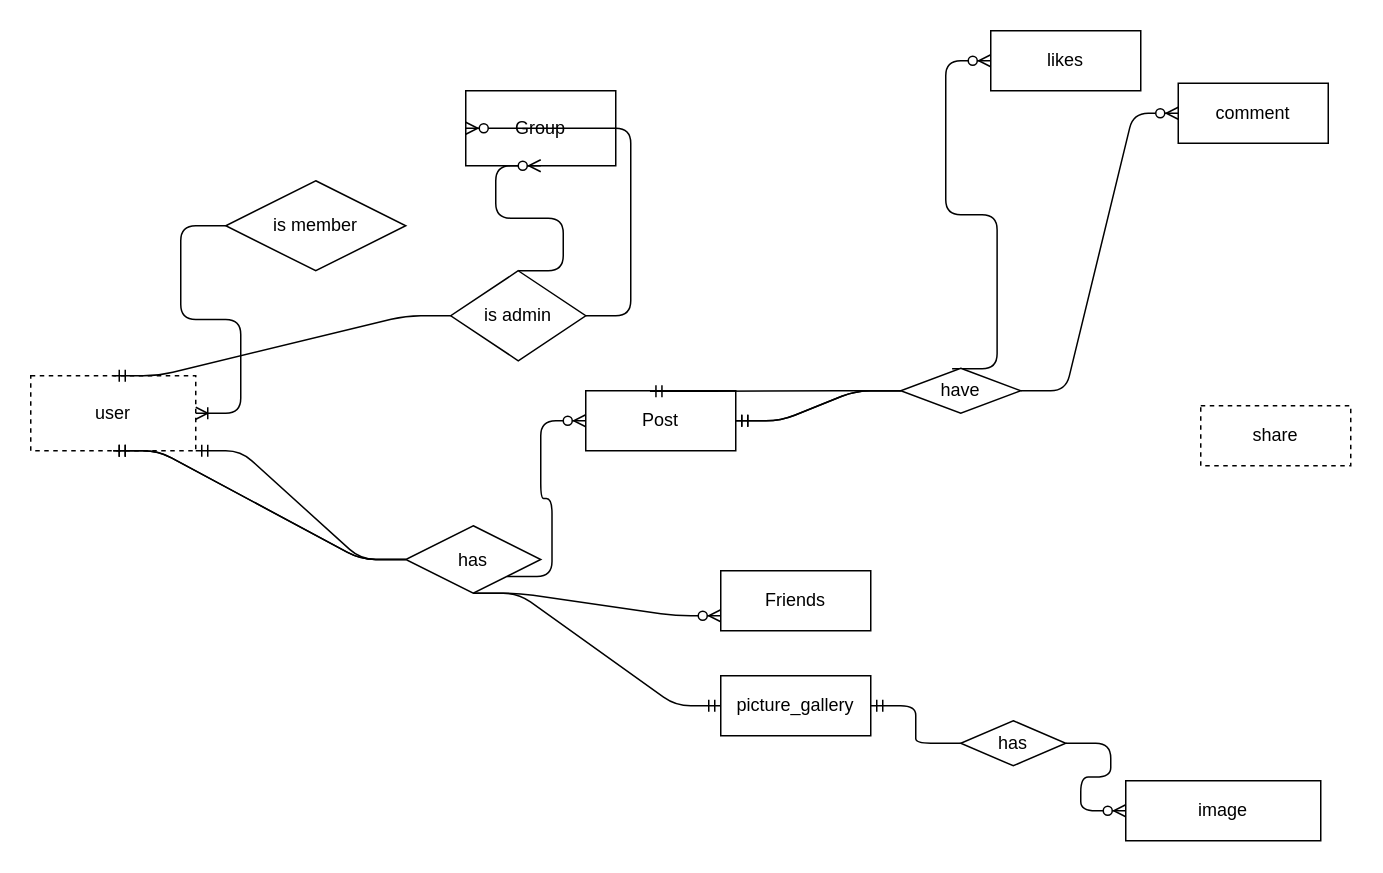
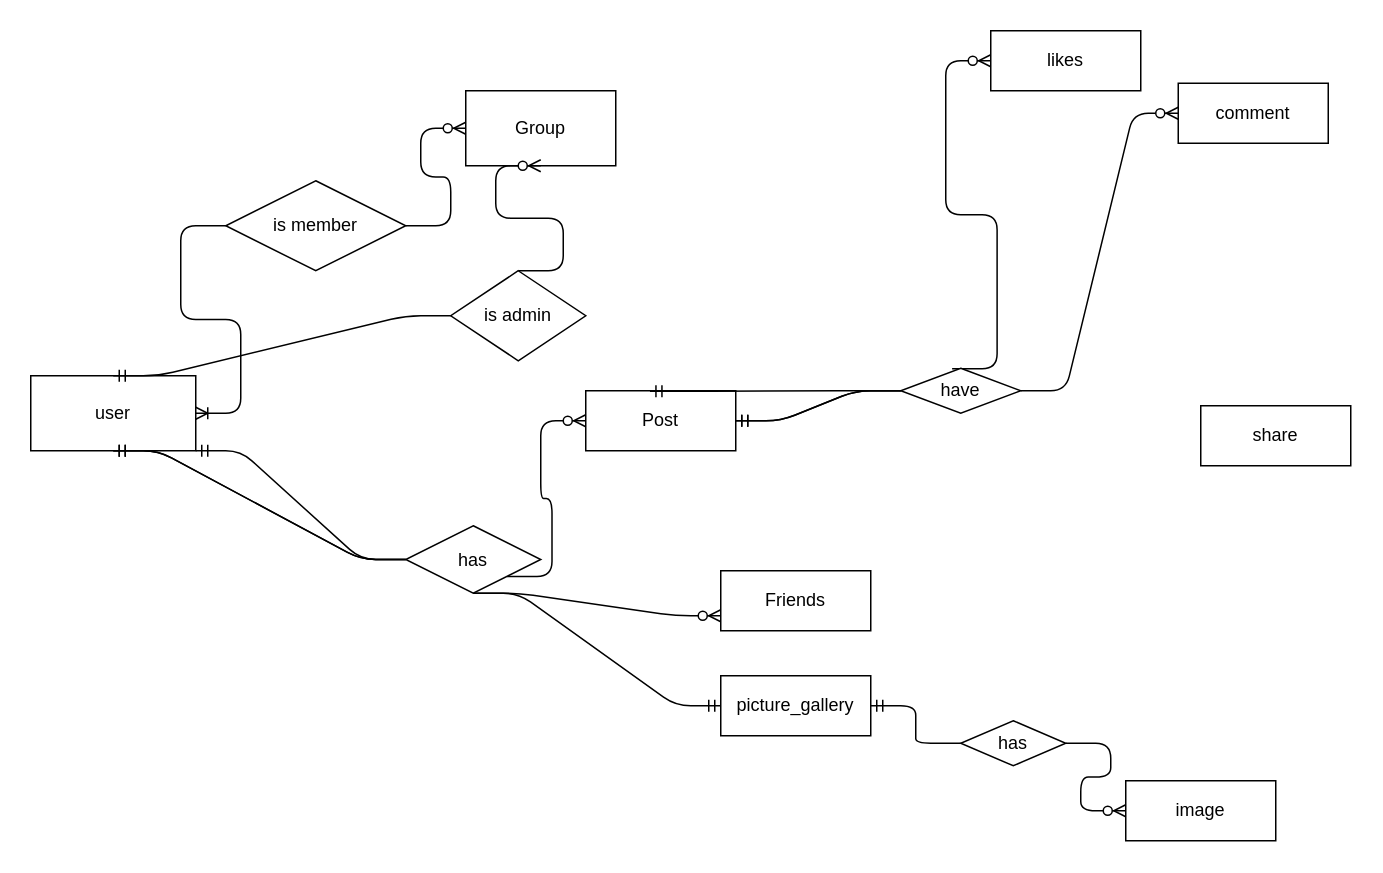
- <mxCell id="6" value="" style="edgeStyle=entityRelationEdgeStyle;fontSize=12;html=1;endArrow=none;startArrow=ERzeroToMany;exitX=0;exitY=0.5;exitDx=0;exitDy=0;" edge="1" parent="1" source="3" target="31"><mxGeometry width="100" height="100" relative="1" as="geometry"><mxPoint x="310" y="85" as="sourcePoint" /><mxPoint x="170" y="265" as="targetPoint" /></mxGeometry></mxCell>
+ <mxCell id="6" value="" style="edgeStyle=entityRelationEdgeStyle;fontSize=12;html=1;endArrow=none;startArrow=ERzeroToMany;entryX=1;entryY=0.5;entryDx=0;entryDy=0;exitX=0;exitY=0.5;exitDx=0;exitDy=0;" edge="1" parent="1" source="3" target="5"><mxGeometry width="100" height="100" relative="1" as="geometry"><mxPoint x="310" y="85" as="sourcePoint" /><mxPoint x="170" y="265" as="targetPoint" /></mxGeometry></mxCell>
- <mxCell id="2" value="user&lt;br&gt;" style="whiteSpace=wrap;html=1;align=center;dashed=1;" vertex="1" parent="1"><mxGeometry x="20" y="250" width="110" height="50" as="geometry" /></mxCell>
+ <mxCell id="2" value="user&lt;br&gt;" style="whiteSpace=wrap;html=1;align=center;" vertex="1" parent="1"><mxGeometry x="20" y="250" width="110" height="50" as="geometry" /></mxCell>
- <mxCell id="16" value="share" style="whiteSpace=wrap;html=1;align=center;dashed=1;" vertex="1" parent="1"><mxGeometry x="800" y="270" width="100" height="40" as="geometry" /></mxCell>
+ <mxCell id="16" value="share" style="whiteSpace=wrap;html=1;align=center;" vertex="1" parent="1"><mxGeometry x="800" y="270" width="100" height="40" as="geometry" /></mxCell>
- <mxCell id="27" value="image" style="whiteSpace=wrap;html=1;align=center;" vertex="1" parent="1"><mxGeometry x="750" y="520" width="130" height="40" as="geometry" /></mxCell>
+ <mxCell id="27" value="image" style="whiteSpace=wrap;html=1;align=center;" vertex="1" parent="1"><mxGeometry x="750" y="520" width="100" height="40" as="geometry" /></mxCell>
